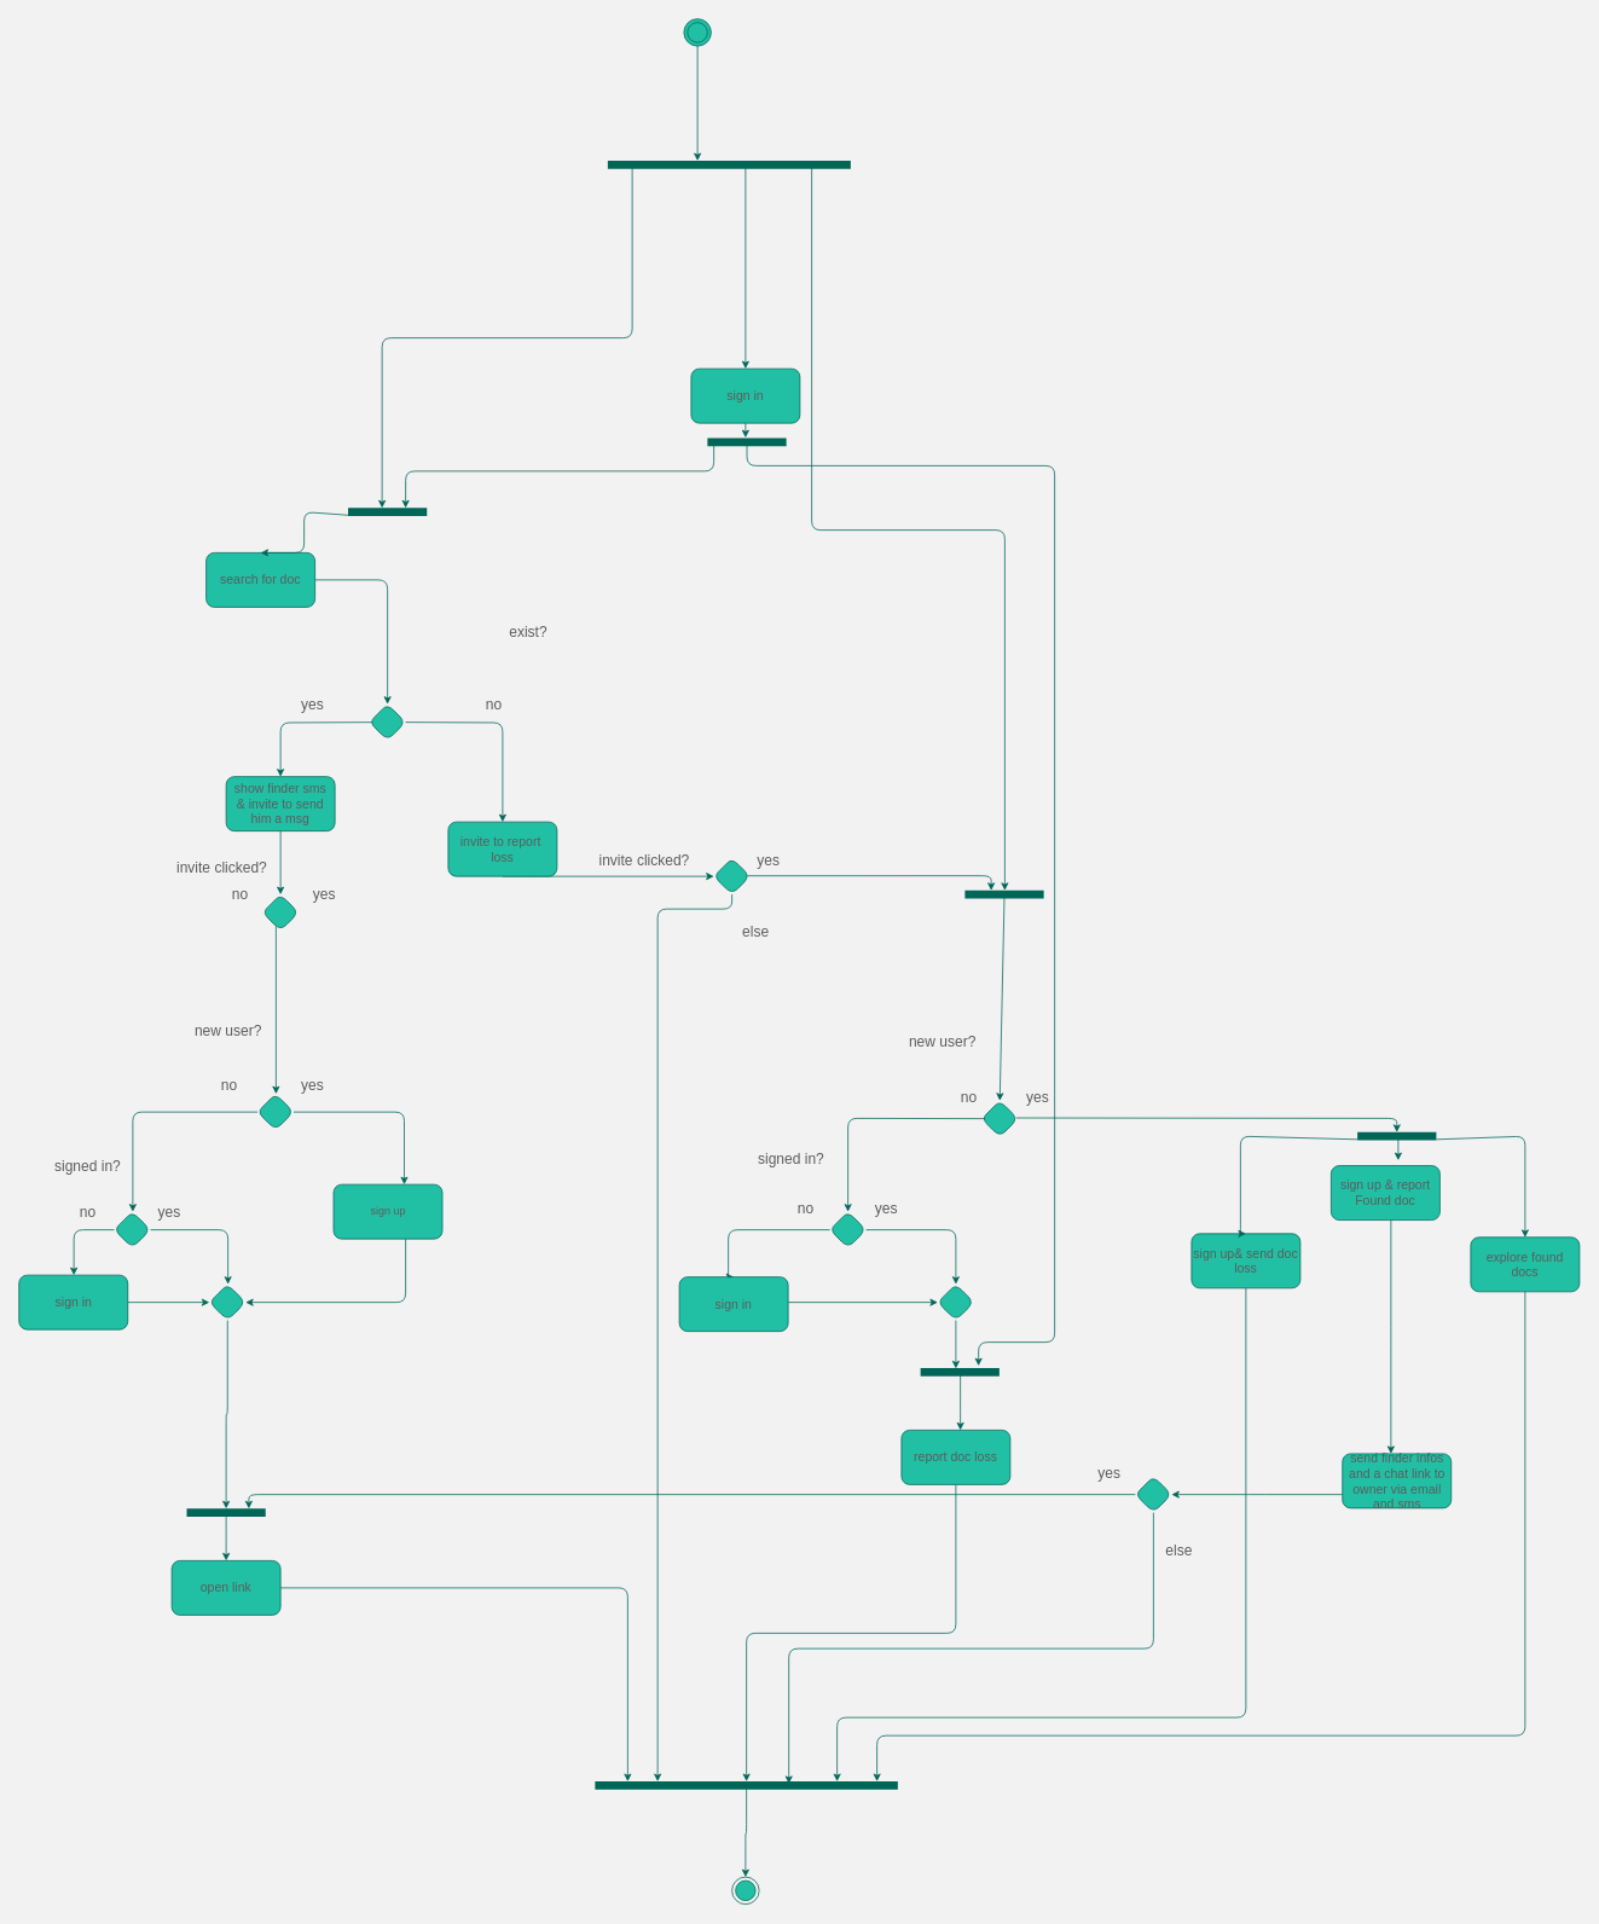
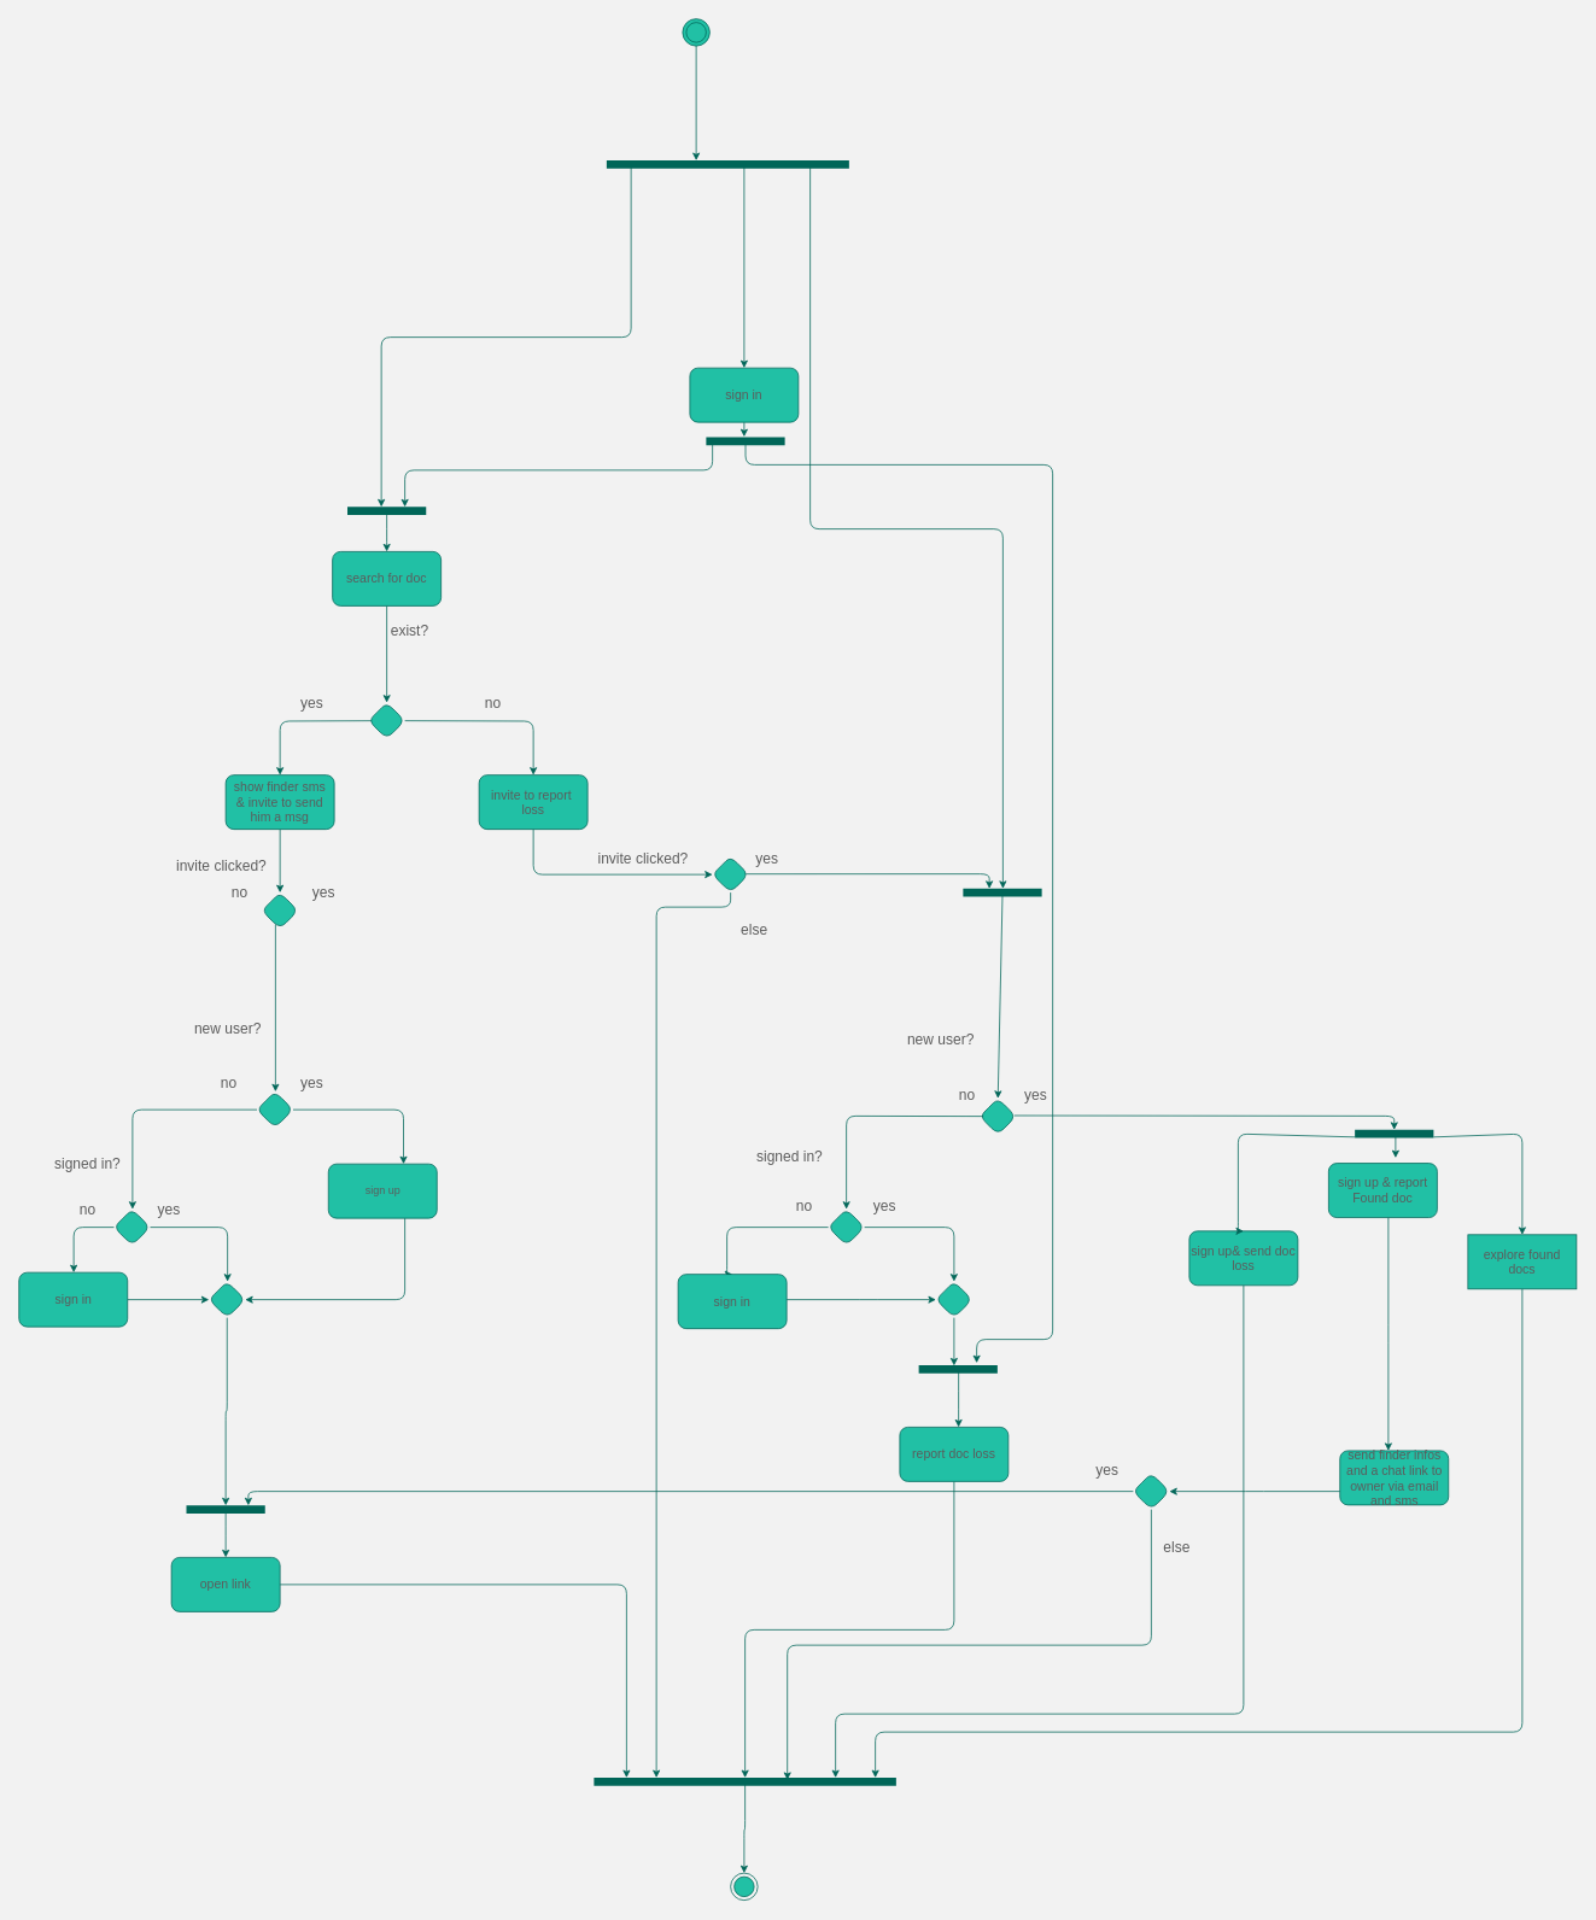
- <mxCell id="8" value="search for doc" style="whiteSpace=wrap;html=1;shadow=0;glass=0;fontSize=14;fillColor=#21C0A5;strokeColor=#006658;fontColor=#5C5C5C;rounded=1;" parent="1" vertex="1"><mxGeometry x="227" y="609" width="120" height="60" as="geometry" /></mxCell>
+ <mxCell id="8" value="search for doc" style="whiteSpace=wrap;html=1;shadow=0;glass=0;fontSize=14;fillColor=#21C0A5;strokeColor=#006658;fontColor=#5C5C5C;rounded=1;" parent="1" vertex="1"><mxGeometry x="367" y="609" width="120" height="60" as="geometry" /></mxCell>
- <mxCell id="25" value="exist?" style="text;html=1;align=center;verticalAlign=middle;resizable=0;points=[];autosize=1;fontSize=16;fontColor=#5C5C5C;rounded=1;" parent="1" vertex="1"><mxGeometry x="552" y="686" width="60" height="20" as="geometry" /></mxCell>
+ <mxCell id="25" value="exist?" style="text;html=1;align=center;verticalAlign=middle;resizable=0;points=[];autosize=1;fontSize=16;fontColor=#5C5C5C;rounded=1;" parent="1" vertex="1"><mxGeometry x="422" y="686" width="60" height="20" as="geometry" /></mxCell>
- <mxCell id="12" value="invite to report&amp;nbsp;&lt;br style=&quot;font-size: 14px&quot;&gt;loss" style="whiteSpace=wrap;html=1;shadow=0;glass=0;fontSize=14;fillColor=#21C0A5;strokeColor=#006658;fontColor=#5C5C5C;rounded=1;" parent="1" vertex="1"><mxGeometry x="494" y="906" width="120" height="60" as="geometry" /></mxCell>
+ <mxCell id="12" value="invite to report&amp;nbsp;&lt;br style=&quot;font-size: 14px&quot;&gt;loss" style="whiteSpace=wrap;html=1;shadow=0;glass=0;fontSize=14;fillColor=#21C0A5;strokeColor=#006658;fontColor=#5C5C5C;rounded=1;" parent="1" vertex="1"><mxGeometry x="529" y="856" width="120" height="60" as="geometry" /></mxCell>
- <mxCell id="54" value="sign up" style="whiteSpace=wrap;html=1;shadow=0;glass=0;fillColor=#21C0A5;strokeColor=#006658;fontColor=#5C5C5C;rounded=1;" parent="1" vertex="1"><mxGeometry x="367.5" y="1306" width="120" height="60" as="geometry" /></mxCell>
+ <mxCell id="54" value="sign up" style="whiteSpace=wrap;html=1;shadow=0;glass=0;fillColor=#21C0A5;strokeColor=#006658;fontColor=#5C5C5C;rounded=1;" parent="1" vertex="1"><mxGeometry x="362.5" y="1286" width="120" height="60" as="geometry" /></mxCell>
- <mxCell id="89" value="explore found docs" style="whiteSpace=wrap;html=1;shadow=0;glass=0;fontSize=14;fillColor=#21C0A5;strokeColor=#006658;fontColor=#5C5C5C;rounded=1;" parent="1" vertex="1"><mxGeometry x="1622" y="1364.25" width="120" height="60" as="geometry" /></mxCell>
+ <mxCell id="89" value="explore found docs" style="whiteSpace=wrap;html=1;shadow=0;glass=0;fontSize=14;fillColor=#21C0A5;strokeColor=#006658;fontColor=#5C5C5C;rounded=0;" parent="1" vertex="1"><mxGeometry x="1622" y="1364.25" width="120" height="60" as="geometry" /></mxCell>
